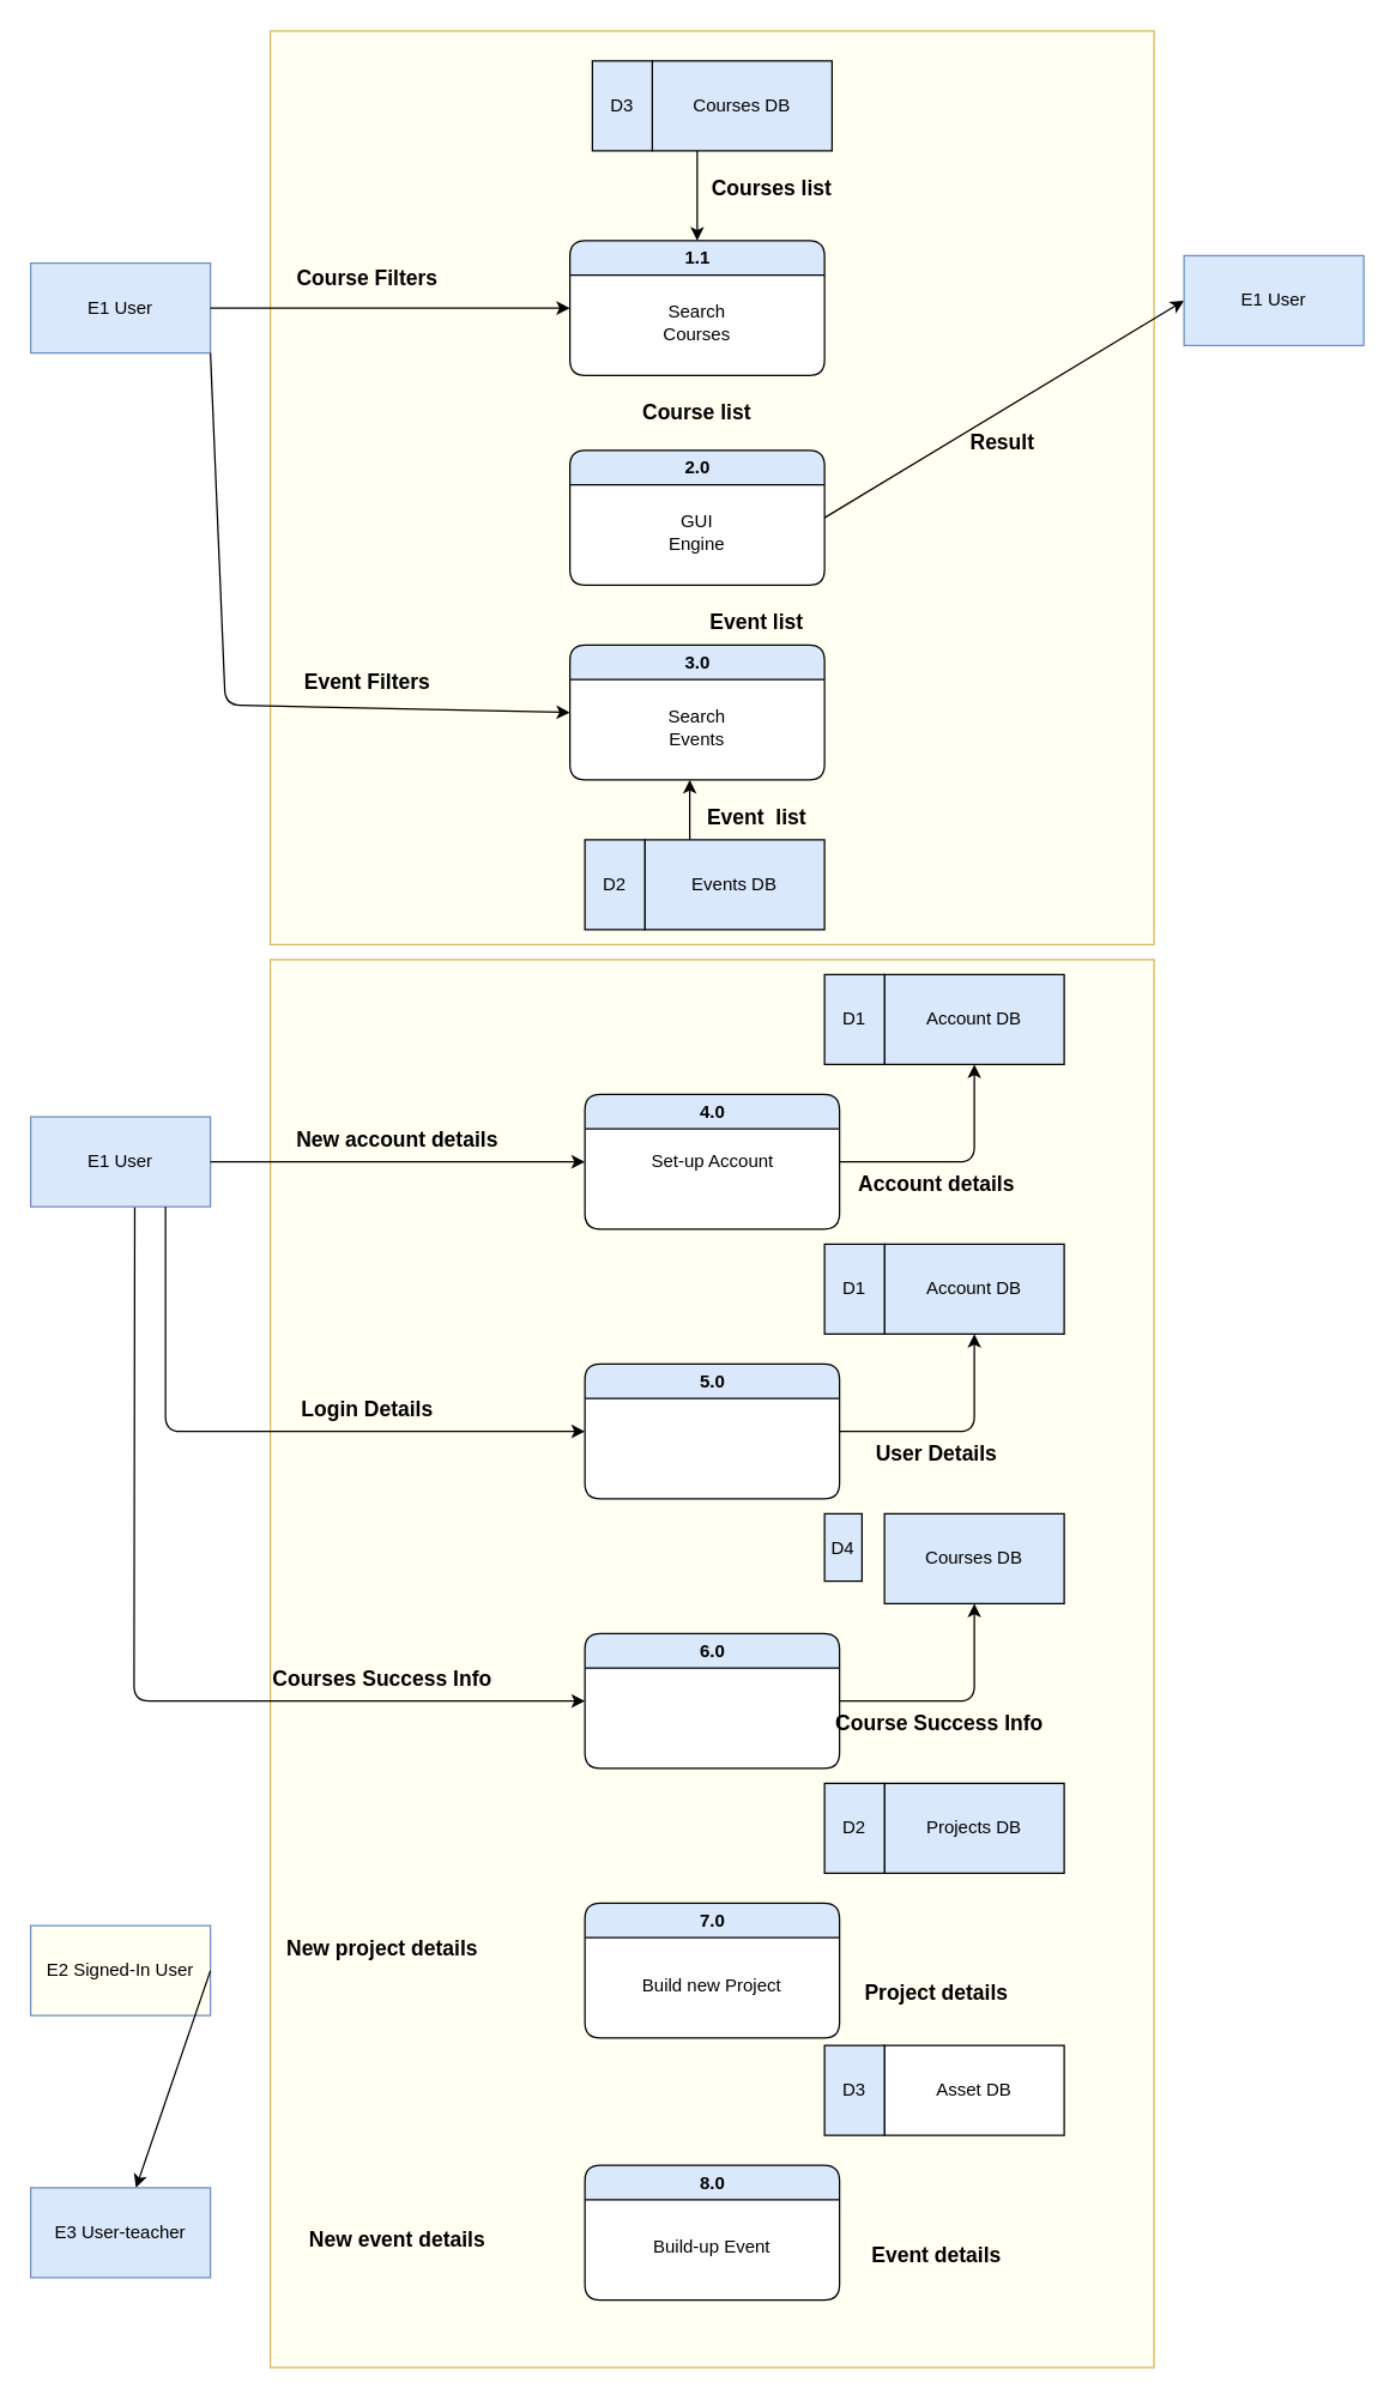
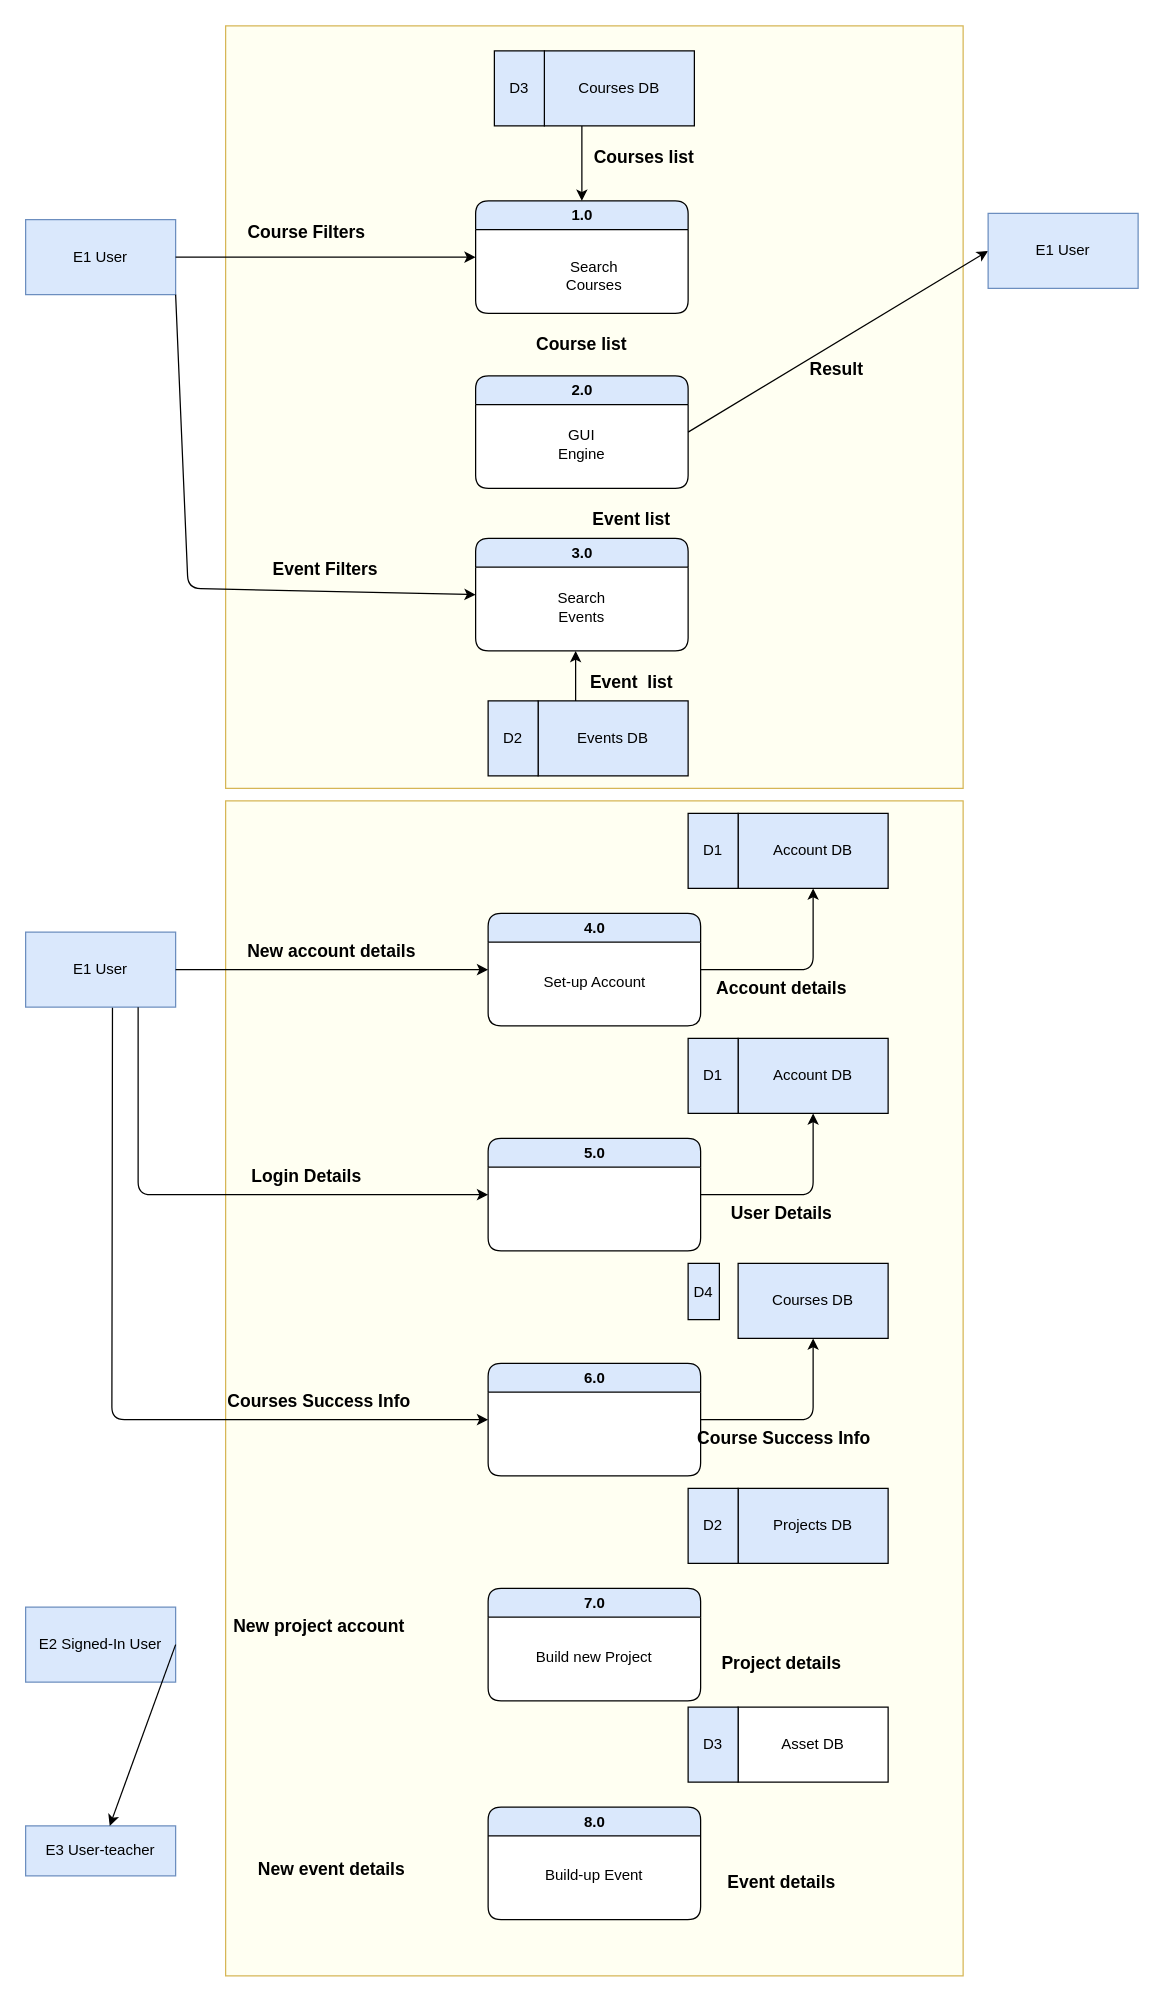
- <mxCell id="10" value="1.1" style="swimlane;rounded=1;glass=0;strokeColor=#000000;fillColor=#dae8fc;verticalAlign=middle;html=1;swimlaneFillColor=default;startSize=23;" parent="1" vertex="1"><mxGeometry x="380" y="160" width="170" height="90" as="geometry" /></mxCell>
+ <mxCell id="10" value="1.0" style="swimlane;rounded=1;glass=0;strokeColor=#000000;fillColor=#dae8fc;verticalAlign=middle;html=1;swimlaneFillColor=default;startSize=23;" parent="1" vertex="1"><mxGeometry x="380" y="160" width="170" height="90" as="geometry" /></mxCell>
- <mxCell id="11" value="Search Courses" style="text;html=1;strokeColor=none;fillColor=none;align=center;verticalAlign=middle;whiteSpace=wrap;rounded=0;glass=0;" parent="10" vertex="1"><mxGeometry x="55" y="40" width="60" height="30" as="geometry" /></mxCell>
+ <mxCell id="11" value="Search Courses" style="text;html=1;strokeColor=none;fillColor=none;align=center;verticalAlign=middle;whiteSpace=wrap;rounded=0;glass=0;" parent="10" vertex="1"><mxGeometry x="65" y="45" width="60" height="30" as="geometry" /></mxCell>
- <mxCell id="29" value="Event Filters" style="text;html=1;strokeColor=none;fillColor=none;align=center;verticalAlign=middle;whiteSpace=wrap;rounded=0;glass=0;fontStyle=1;fontSize=14;fontFamily=Helvetica;" parent="1" vertex="1"><mxGeometry x="180" y="440" width="130" height="30" as="geometry" /></mxCell>
+ <mxCell id="29" value="Event Filters" style="text;html=1;strokeColor=none;fillColor=none;align=center;verticalAlign=middle;whiteSpace=wrap;rounded=0;glass=0;fontStyle=1;fontSize=14;fontFamily=Helvetica;" parent="1" vertex="1"><mxGeometry x="195" y="440" width="130" height="30" as="geometry" /></mxCell>
- <mxCell id="33" value="Set-up Account" style="text;html=1;strokeColor=none;fillColor=none;align=center;verticalAlign=middle;whiteSpace=wrap;rounded=0;glass=0;" parent="32" vertex="1"><mxGeometry x="42.5" y="30" width="85" height="30" as="geometry" /></mxCell>
+ <mxCell id="33" value="Set-up Account" style="text;html=1;strokeColor=none;fillColor=none;align=center;verticalAlign=middle;whiteSpace=wrap;rounded=0;glass=0;" parent="32" vertex="1"><mxGeometry x="42.5" y="40" width="85" height="30" as="geometry" /></mxCell>
- <mxCell id="52" value="New project details" style="text;html=1;strokeColor=none;fillColor=none;align=center;verticalAlign=middle;whiteSpace=wrap;rounded=0;glass=0;fontStyle=1;fontSize=14;fontFamily=Helvetica;" parent="1" vertex="1"><mxGeometry x="180" y="1285" width="150" height="30" as="geometry" /></mxCell>
+ <mxCell id="52" value="New project account" style="text;html=1;strokeColor=none;fillColor=none;align=center;verticalAlign=middle;whiteSpace=wrap;rounded=0;glass=0;fontStyle=1;fontSize=14;fontFamily=Helvetica;" parent="1" vertex="1"><mxGeometry x="180" y="1285" width="150" height="30" as="geometry" /></mxCell>
- <mxCell id="8" value="E2 Signed-In User" style="rounded=0;whiteSpace=wrap;html=1;fillColor=#fffff2;strokeColor=#6c8ebf;" parent="1" vertex="1"><mxGeometry x="20" y="1285" width="120" height="60" as="geometry" /></mxCell>
+ <mxCell id="8" value="E2 Signed-In User" style="rounded=0;whiteSpace=wrap;html=1;fillColor=#dae8fc;strokeColor=#6c8ebf;" parent="1" vertex="1"><mxGeometry x="20" y="1285" width="120" height="60" as="geometry" /></mxCell>
- <mxCell id="9" value="E3 User-teacher" style="rounded=0;whiteSpace=wrap;html=1;fillColor=#dae8fc;strokeColor=#6c8ebf;" parent="1" vertex="1"><mxGeometry x="20" y="1460" width="120" height="60" as="geometry" /></mxCell>
+ <mxCell id="9" value="E3 User-teacher" style="rounded=0;whiteSpace=wrap;html=1;fillColor=#dae8fc;strokeColor=#6c8ebf;" parent="1" vertex="1"><mxGeometry x="20" y="1460" width="120" height="40" as="geometry" /></mxCell>
